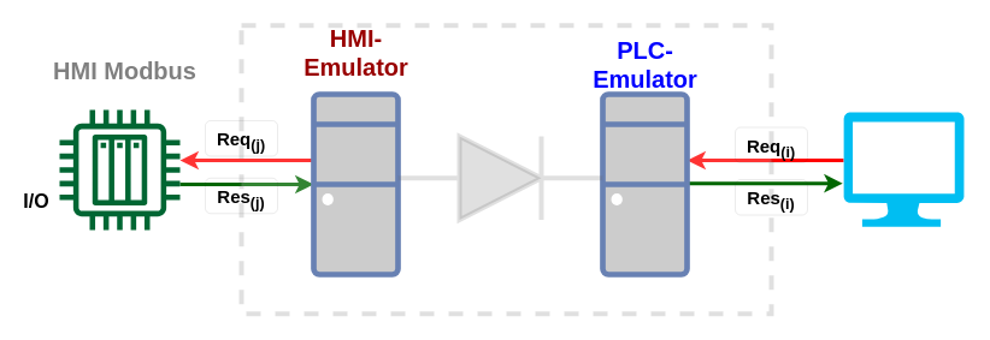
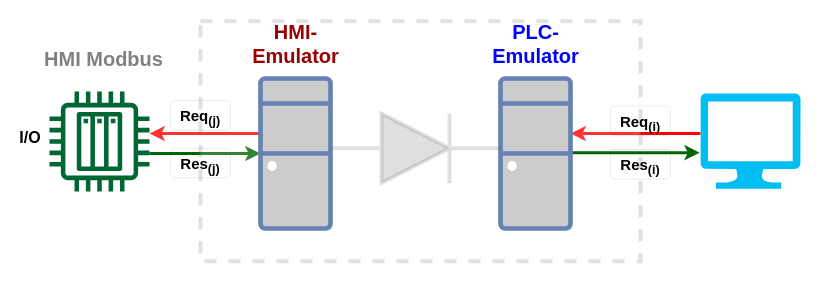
- <mxCell id="17" value="&lt;div style=&quot;font-size: 20px;&quot;&gt;PLC-Emulator&lt;/div&gt;" style="text;html=1;align=center;verticalAlign=middle;whiteSpace=wrap;rounded=0;strokeWidth=5;perimeterSpacing=3;fontSize=20;fontStyle=1;fontColor=#0000FF;" vertex="1" parent="1"><mxGeometry x="469.75" y="33" width="130.5" height="40" as="geometry" /></mxCell>
+ <mxCell id="17" value="&lt;div style=&quot;font-size: 20px;&quot;&gt;PLC-Emulator&lt;/div&gt;" style="text;html=1;align=center;verticalAlign=middle;whiteSpace=wrap;rounded=0;strokeWidth=5;perimeterSpacing=3;fontSize=20;fontStyle=1;fontColor=#0000FF;" vertex="1" parent="1"><mxGeometry x="469.75" y="23" width="130.5" height="40" as="geometry" /></mxCell>
- <mxCell id="5" value="I/O" style="text;html=1;align=center;verticalAlign=middle;whiteSpace=wrap;rounded=0;strokeWidth=5;perimeterSpacing=3;fontSize=16;fontStyle=1" vertex="1" parent="1"><mxGeometry x="20" y="147" width="20" height="39" as="geometry" /></mxCell>
+ <mxCell id="5" value="I/O" style="text;html=1;align=center;verticalAlign=middle;whiteSpace=wrap;rounded=0;strokeWidth=5;perimeterSpacing=3;fontSize=16;fontStyle=1" vertex="1" parent="1"><mxGeometry x="20" y="117" width="20" height="39" as="geometry" /></mxCell>
